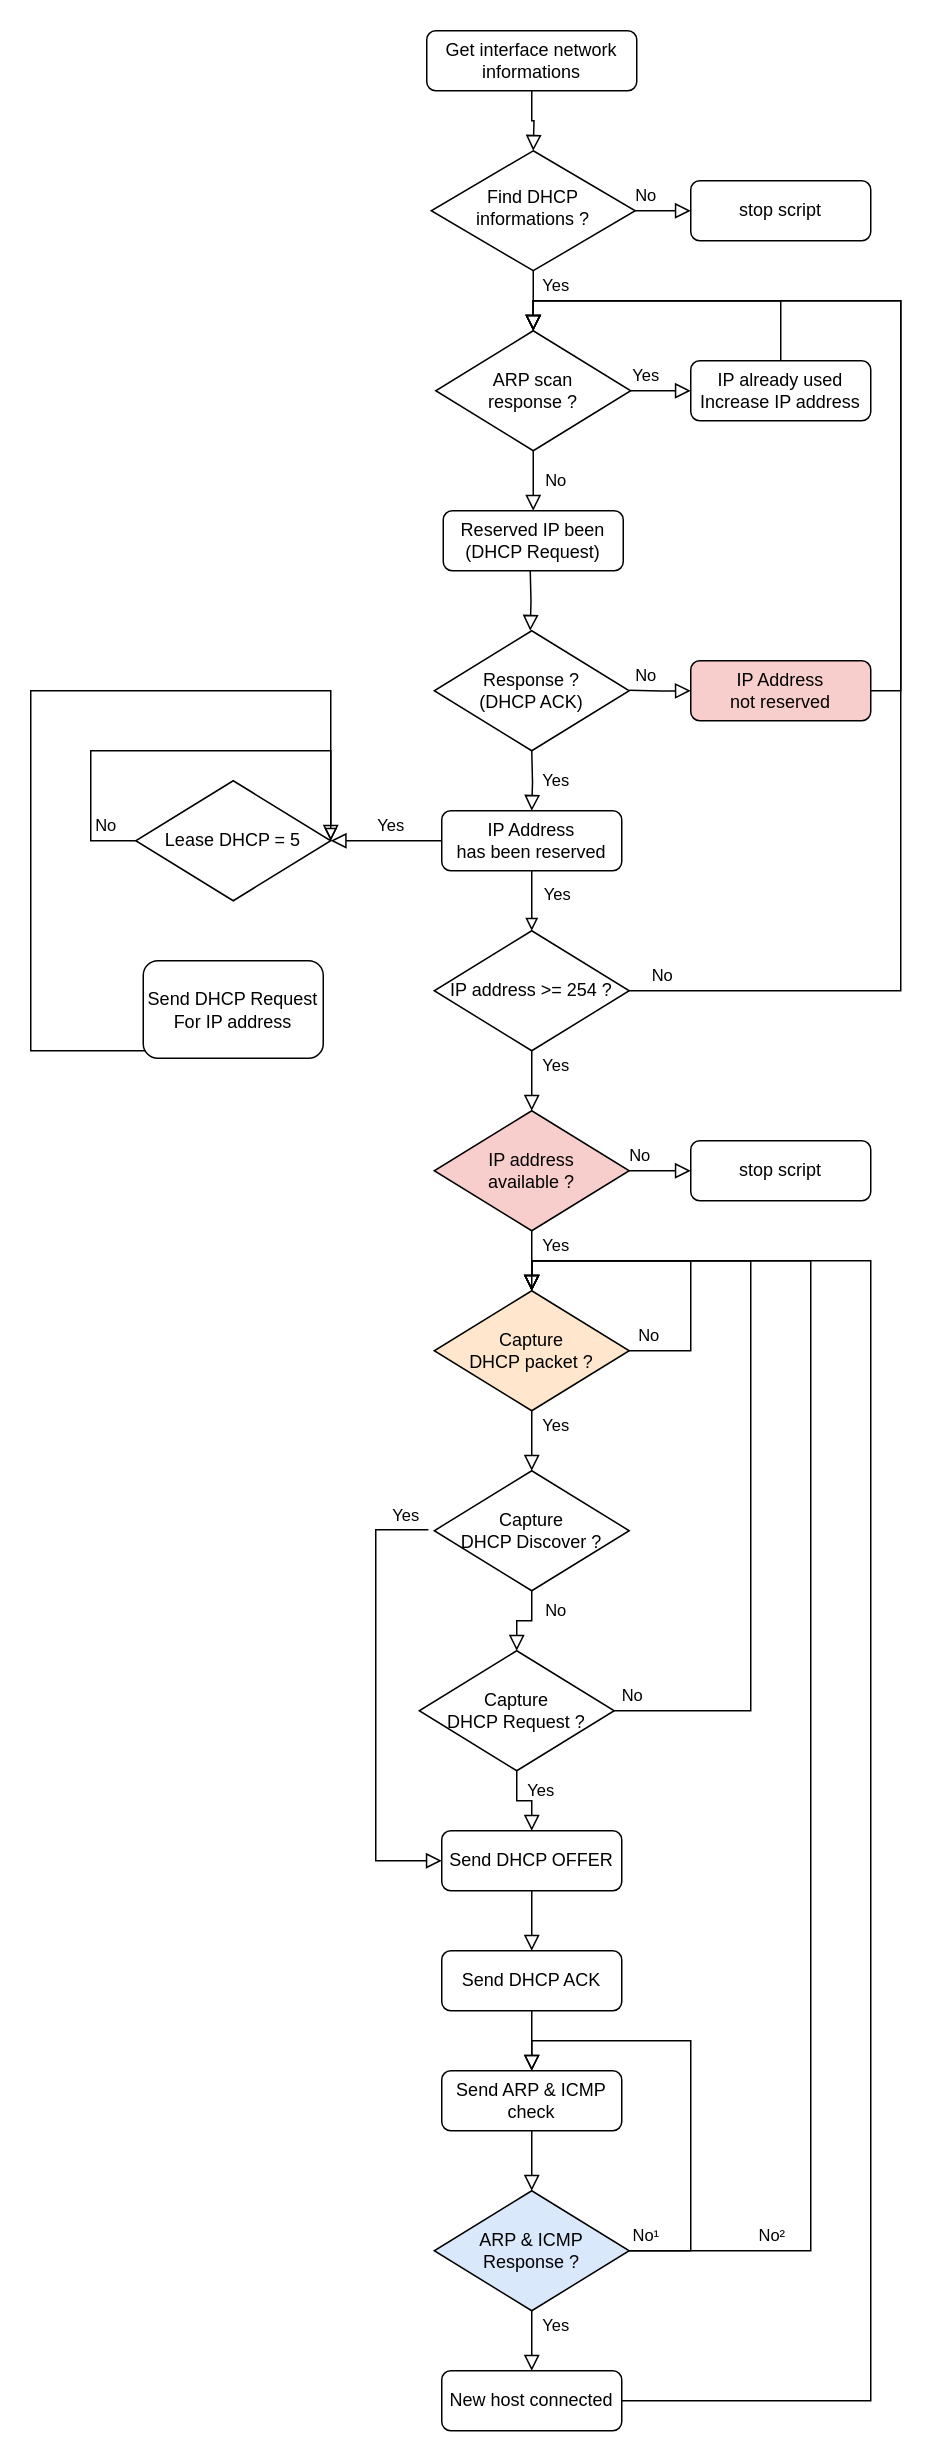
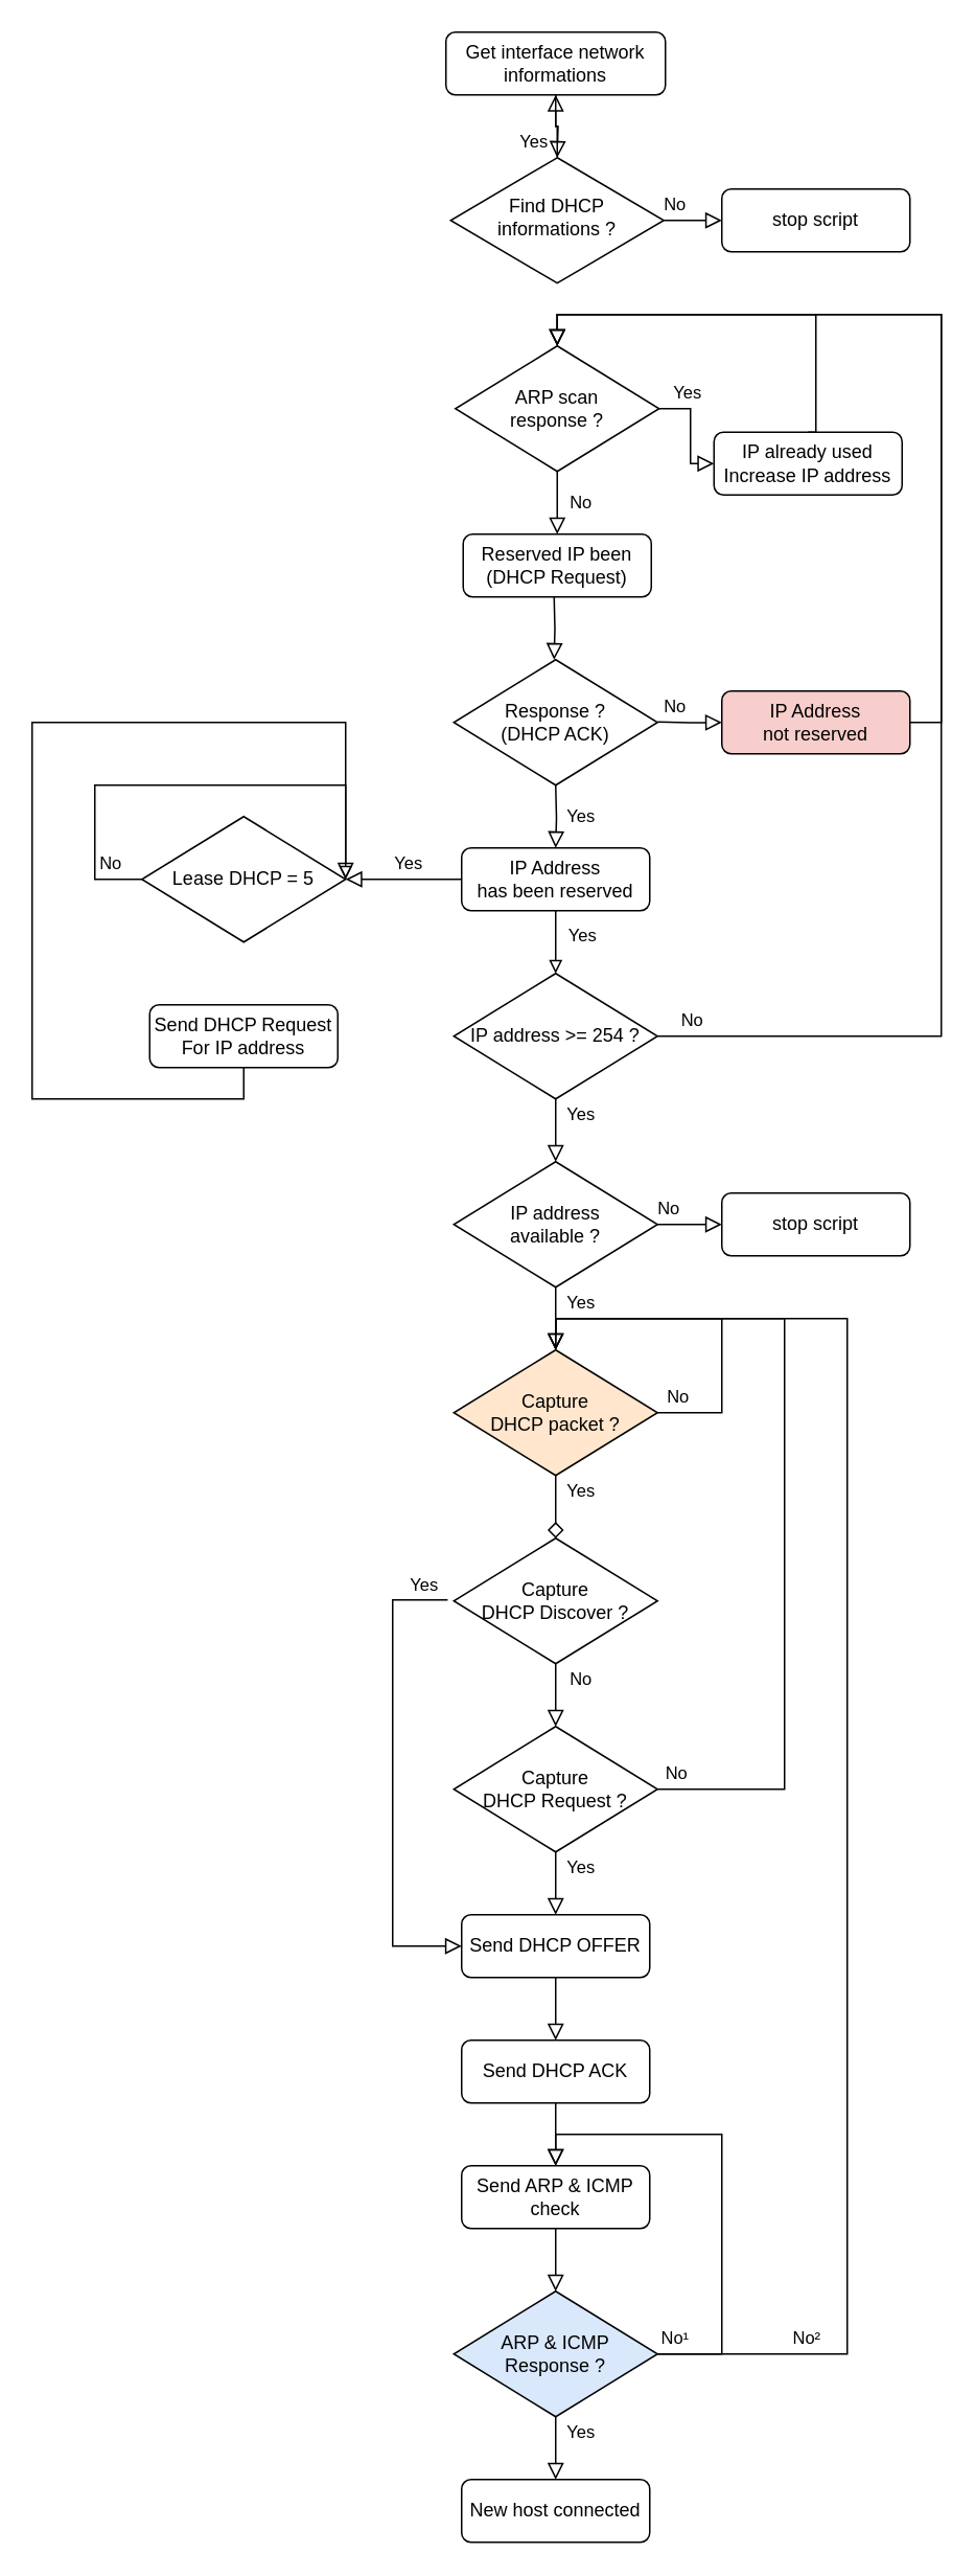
- <mxCell id="4" value="Yes" style="rounded=0;html=1;jettySize=auto;orthogonalLoop=1;fontSize=11;endArrow=block;endFill=0;endSize=8;strokeWidth=1;shadow=0;labelBackgroundColor=none;edgeStyle=orthogonalEdgeStyle;" parent="1" source="6" target="10" edge="1"><mxGeometry x="-0.5" y="15" relative="1" as="geometry"><mxPoint as="offset" /></mxGeometry></mxCell>
+ <mxCell id="4" value="Yes" style="rounded=0;html=1;jettySize=auto;orthogonalLoop=1;fontSize=11;endArrow=block;endFill=0;endSize=8;strokeWidth=1;shadow=0;labelBackgroundColor=none;edgeStyle=orthogonalEdgeStyle;" parent="1" source="6" target="3" edge="1"><mxGeometry x="-0.5" y="15" relative="1" as="geometry"><mxPoint as="offset" /></mxGeometry></mxCell>
- <mxCell id="11" value="IP already used&lt;br&gt;Increase IP address" style="rounded=1;whiteSpace=wrap;html=1;fontSize=12;glass=0;strokeWidth=1;shadow=0;spacing=-16;" parent="1" vertex="1"><mxGeometry x="460" y="240" width="120" height="40" as="geometry" /></mxCell>
+ <mxCell id="11" value="IP already used&lt;br&gt;Increase IP address" style="rounded=1;whiteSpace=wrap;html=1;fontSize=12;glass=0;strokeWidth=1;shadow=0;spacing=-16;" parent="1" vertex="1"><mxGeometry x="455" y="275" width="120" height="40" as="geometry" /></mxCell>
- <mxCell id="55" value="Send DHCP Request&lt;br&gt;For IP address" style="rounded=1;whiteSpace=wrap;html=1;fontSize=12;glass=0;strokeWidth=1;shadow=0;spacing=-16;" vertex="1" parent="1"><mxGeometry x="95" y="640" width="120" height="65" as="geometry" /></mxCell>
+ <mxCell id="55" value="Send DHCP Request&lt;br&gt;For IP address" style="rounded=1;whiteSpace=wrap;html=1;fontSize=12;glass=0;strokeWidth=1;shadow=0;spacing=-16;" vertex="1" parent="1"><mxGeometry x="95" y="640" width="120" height="40" as="geometry" /></mxCell>
- <mxCell id="26" value="IP address &lt;br&gt;available ?" style="rhombus;whiteSpace=wrap;html=1;shadow=0;fontFamily=Helvetica;fontSize=12;align=center;strokeWidth=1;spacing=-20;spacingTop=0;fillColor=#f8cecc;" parent="1" vertex="1"><mxGeometry x="289" y="740" width="130" height="80" as="geometry" /></mxCell>
+ <mxCell id="26" value="IP address &lt;br&gt;available ?" style="rhombus;whiteSpace=wrap;html=1;shadow=0;fontFamily=Helvetica;fontSize=12;align=center;strokeWidth=1;spacing=-20;spacingTop=0;" parent="1" vertex="1"><mxGeometry x="289" y="740" width="130" height="80" as="geometry" /></mxCell>
- <mxCell id="29" value="Yes" style="edgeStyle=orthogonalEdgeStyle;rounded=0;html=1;jettySize=auto;orthogonalLoop=1;fontSize=11;endArrow=block;endFill=0;endSize=8;strokeWidth=1;shadow=0;labelBackgroundColor=none;spacing=-16;exitX=0.5;exitY=1;exitDx=0;exitDy=0;entryX=0.5;entryY=0;entryDx=0;entryDy=0;" parent="1" source="26" target="30" edge="1"><mxGeometry x="-0.5" y="16" relative="1" as="geometry"><mxPoint as="offset" /><mxPoint x="353" y="840" as="sourcePoint" /><mxPoint x="353" y="910" as="targetPoint" /><Array as="points" /></mxGeometry></mxCell>
+ <mxCell id="29" value="Yes" style="edgeStyle=orthogonalEdgeStyle;rounded=0;html=1;jettySize=auto;orthogonalLoop=1;fontSize=11;endArrow=none;endFill=0;endSize=8;strokeWidth=1;shadow=0;labelBackgroundColor=none;spacing=-16;exitX=0.5;exitY=1;exitDx=0;exitDy=0;entryX=0.5;entryY=0;entryDx=0;entryDy=0;" parent="1" source="26" target="30" edge="1"><mxGeometry x="-0.5" y="16" relative="1" as="geometry"><mxPoint as="offset" /><mxPoint x="353" y="840" as="sourcePoint" /><mxPoint x="353" y="910" as="targetPoint" /><Array as="points" /></mxGeometry></mxCell>
- <mxCell id="32" value="Yes" style="edgeStyle=orthogonalEdgeStyle;rounded=0;html=1;jettySize=auto;orthogonalLoop=1;fontSize=11;endArrow=block;endFill=0;endSize=8;strokeWidth=1;shadow=0;labelBackgroundColor=none;spacing=-16;exitX=0.5;exitY=1;exitDx=0;exitDy=0;entryX=0.5;entryY=0;entryDx=0;entryDy=0;" parent="1" source="30" target="33" edge="1"><mxGeometry x="-0.5" y="16" relative="1" as="geometry"><mxPoint as="offset" /><mxPoint x="354.76" y="960" as="sourcePoint" /><mxPoint x="354.76" y="1000" as="targetPoint" /><Array as="points" /></mxGeometry></mxCell>
+ <mxCell id="32" value="Yes" style="edgeStyle=orthogonalEdgeStyle;rounded=0;html=1;jettySize=auto;orthogonalLoop=1;fontSize=11;endArrow=diamond;endFill=0;endSize=8;strokeWidth=1;shadow=0;labelBackgroundColor=none;spacing=-16;exitX=0.5;exitY=1;exitDx=0;exitDy=0;entryX=0.5;entryY=0;entryDx=0;entryDy=0;" parent="1" source="30" target="33" edge="1"><mxGeometry x="-0.5" y="16" relative="1" as="geometry"><mxPoint as="offset" /><mxPoint x="354.76" y="960" as="sourcePoint" /><mxPoint x="354.76" y="1000" as="targetPoint" /><Array as="points" /></mxGeometry></mxCell>
- <mxCell id="36" value="Capture&lt;br&gt;DHCP Request ?" style="rhombus;whiteSpace=wrap;html=1;shadow=0;fontFamily=Helvetica;fontSize=12;align=center;strokeWidth=1;spacing=-20;spacingTop=0;" parent="1" vertex="1"><mxGeometry x="279" y="1100" width="130" height="80" as="geometry" /></mxCell>
+ <mxCell id="36" value="Capture&lt;br&gt;DHCP Request ?" style="rhombus;whiteSpace=wrap;html=1;shadow=0;fontFamily=Helvetica;fontSize=12;align=center;strokeWidth=1;spacing=-20;spacingTop=0;" parent="1" vertex="1"><mxGeometry x="289" y="1100" width="130" height="80" as="geometry" /></mxCell>
- <mxCell id="51" value="" style="edgeStyle=orthogonalEdgeStyle;rounded=0;html=1;jettySize=auto;orthogonalLoop=1;fontSize=11;endArrow=block;endFill=0;endSize=8;strokeWidth=1;shadow=0;labelBackgroundColor=none;spacing=-16;exitX=1;exitY=0.5;exitDx=0;exitDy=0;entryX=0.5;entryY=0;entryDx=0;entryDy=0;" parent="1" source="49" target="30" edge="1"><mxGeometry x="-0.973" y="10" relative="1" as="geometry"><mxPoint as="offset" /><mxPoint x="429" y="1510" as="sourcePoint" /><mxPoint x="360" y="880" as="targetPoint" /><Array as="points"><mxPoint x="580" y="1600" /><mxPoint x="580" y="840" /><mxPoint x="354" y="840" /></Array></mxGeometry></mxCell>
